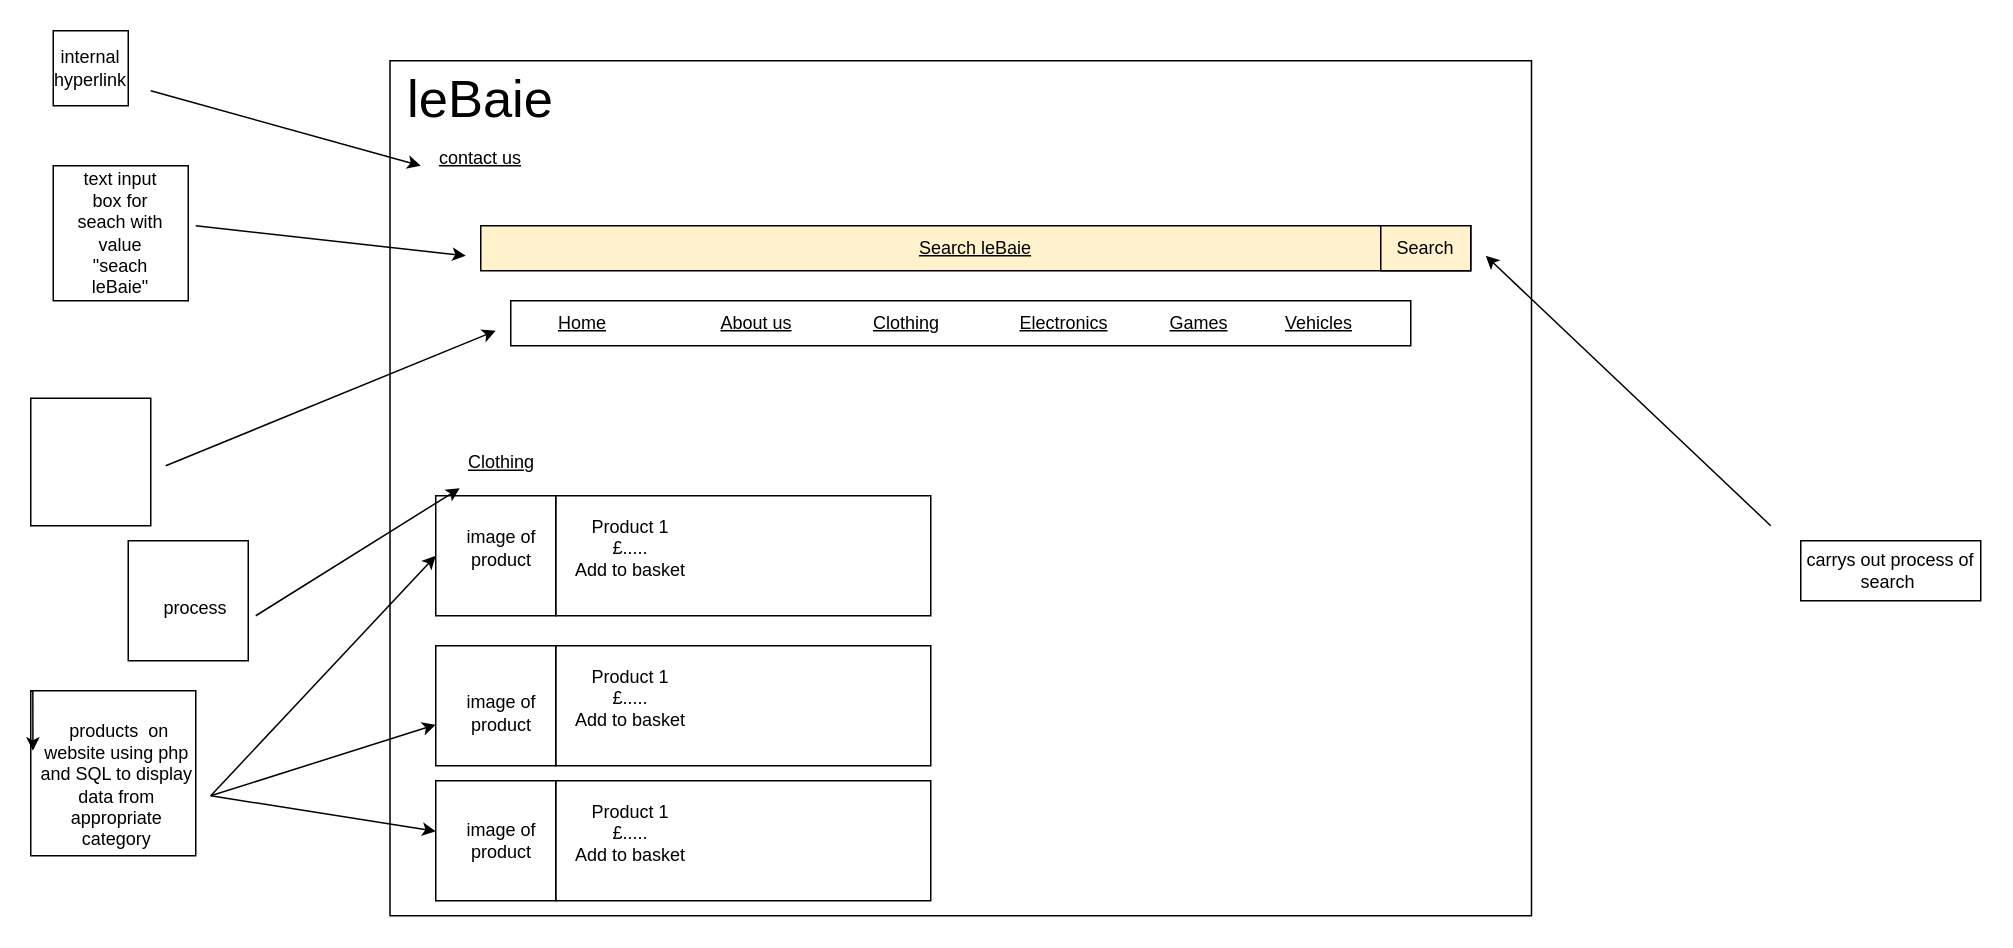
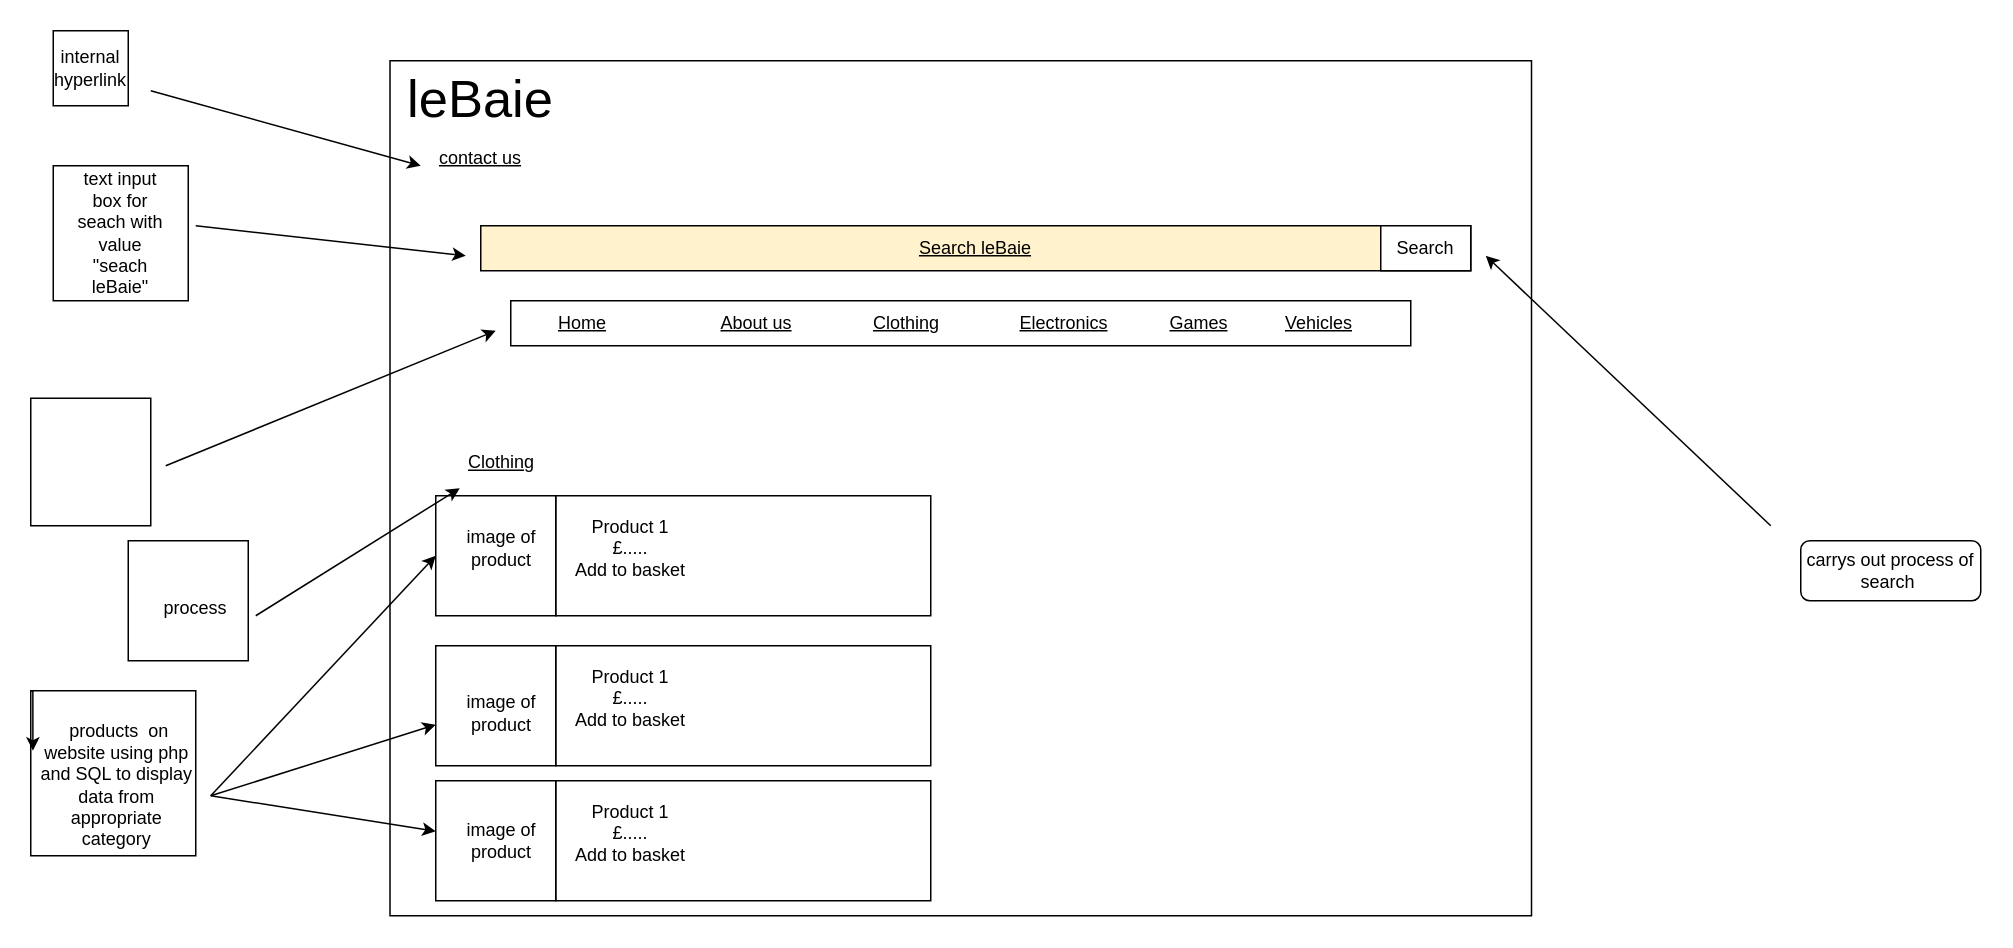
- <mxCell id="31" value="Search" style="rounded=0;whiteSpace=wrap;html=1;fillColor=#fff2cc;" vertex="1" parent="1"><mxGeometry x="920" y="150" width="60" height="30" as="geometry" /></mxCell>
+ <mxCell id="31" value="Search" style="rounded=0;whiteSpace=wrap;html=1;" vertex="1" parent="1"><mxGeometry x="920" y="150" width="60" height="30" as="geometry" /></mxCell>
- <mxCell id="33" value="carrys out process of search&amp;nbsp;" style="rounded=0;whiteSpace=wrap;html=1;fillColor=none;" vertex="1" parent="1"><mxGeometry x="1200" y="360" width="120" height="40" as="geometry" /></mxCell>
+ <mxCell id="33" value="carrys out process of search&amp;nbsp;" style="whiteSpace=wrap;html=1;fillColor=none;rounded=1;" vertex="1" parent="1"><mxGeometry x="1200" y="360" width="120" height="40" as="geometry" /></mxCell>
